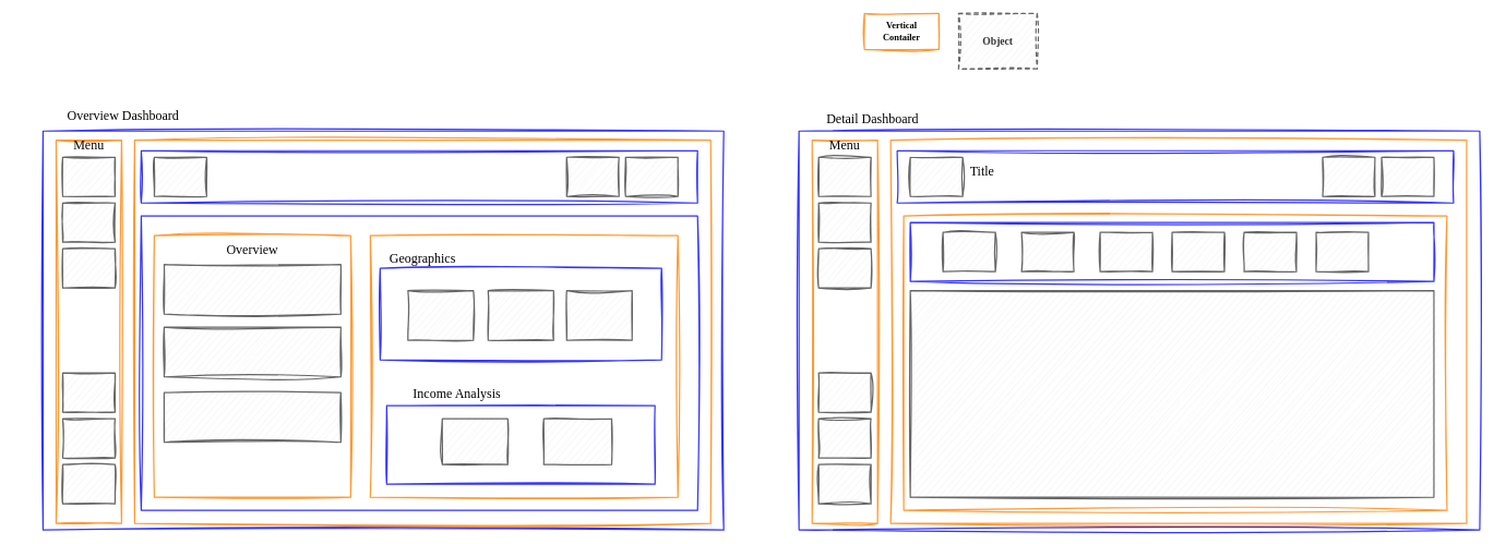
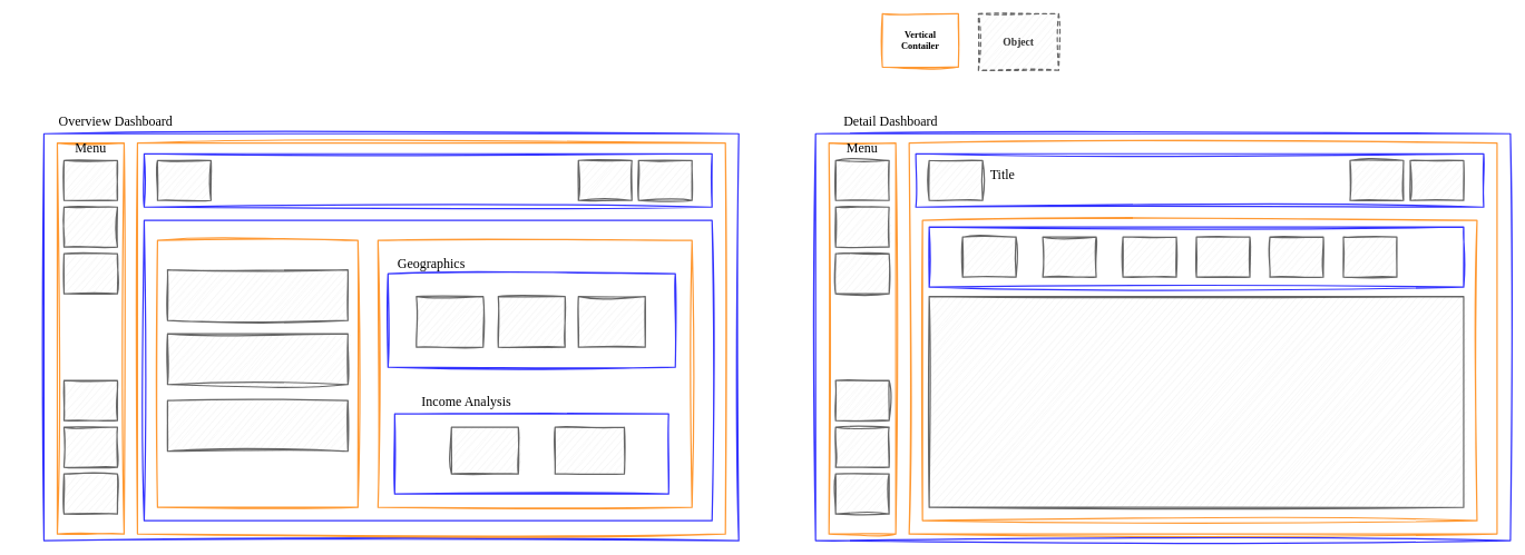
- <mxCell id="58" value="Vertical&lt;br&gt;Contailer" style="rounded=0;whiteSpace=wrap;html=1;fillColor=none;strokeColor=#FF9933;strokeWidth=2;sketch=1;curveFitting=1;jiggle=2;fontFamily=Architects Daughter;fontSource=https%3A%2F%2Ffonts.googleapis.com%2Fcss%3Ffamily%3DArchitects%2BDaughter;fontStyle=1;fontSize=14;" parent="1" vertex="1"><mxGeometry x="1320" y="20" width="113.75" height="55" as="geometry" /></mxCell>
+ <mxCell id="58" value="Vertical&lt;br&gt;Contailer" style="rounded=0;whiteSpace=wrap;html=1;fillColor=none;strokeColor=#FF9933;strokeWidth=2;sketch=1;curveFitting=1;jiggle=2;fontFamily=Architects Daughter;fontSource=https%3A%2F%2Ffonts.googleapis.com%2Fcss%3Ffamily%3DArchitects%2BDaughter;fontStyle=1;fontSize=14;" parent="1" vertex="1"><mxGeometry x="1320" y="20" width="113.75" height="80" as="geometry" /></mxCell>
- <mxCell id="15" value="Overview Dashboard" style="text;html=1;strokeColor=none;fillColor=none;align=center;verticalAlign=middle;whiteSpace=wrap;rounded=0;fontSize=20;fontFamily=Architects Daughter;sketch=1;curveFitting=1;jiggle=2;" parent="1" vertex="1"><mxGeometry x="35" y="165" width="305" height="20" as="geometry" /></mxCell>
+ <mxCell id="15" value="Overview Dashboard" style="text;html=1;strokeColor=none;fillColor=none;align=center;verticalAlign=middle;whiteSpace=wrap;rounded=0;fontSize=20;fontFamily=Architects Daughter;sketch=1;curveFitting=1;jiggle=2;" parent="1" vertex="1"><mxGeometry x="20" y="170" width="305" height="20" as="geometry" /></mxCell>
- <mxCell id="19" value="Overview" style="text;html=1;strokeColor=none;fillColor=none;align=center;verticalAlign=middle;whiteSpace=wrap;rounded=0;fontSize=20;fontFamily=Architects Daughter;strokeWidth=2;sketch=1;curveFitting=1;jiggle=2;" parent="1" vertex="1"><mxGeometry x="355" y="370" width="60" height="20" as="geometry" /></mxCell>
